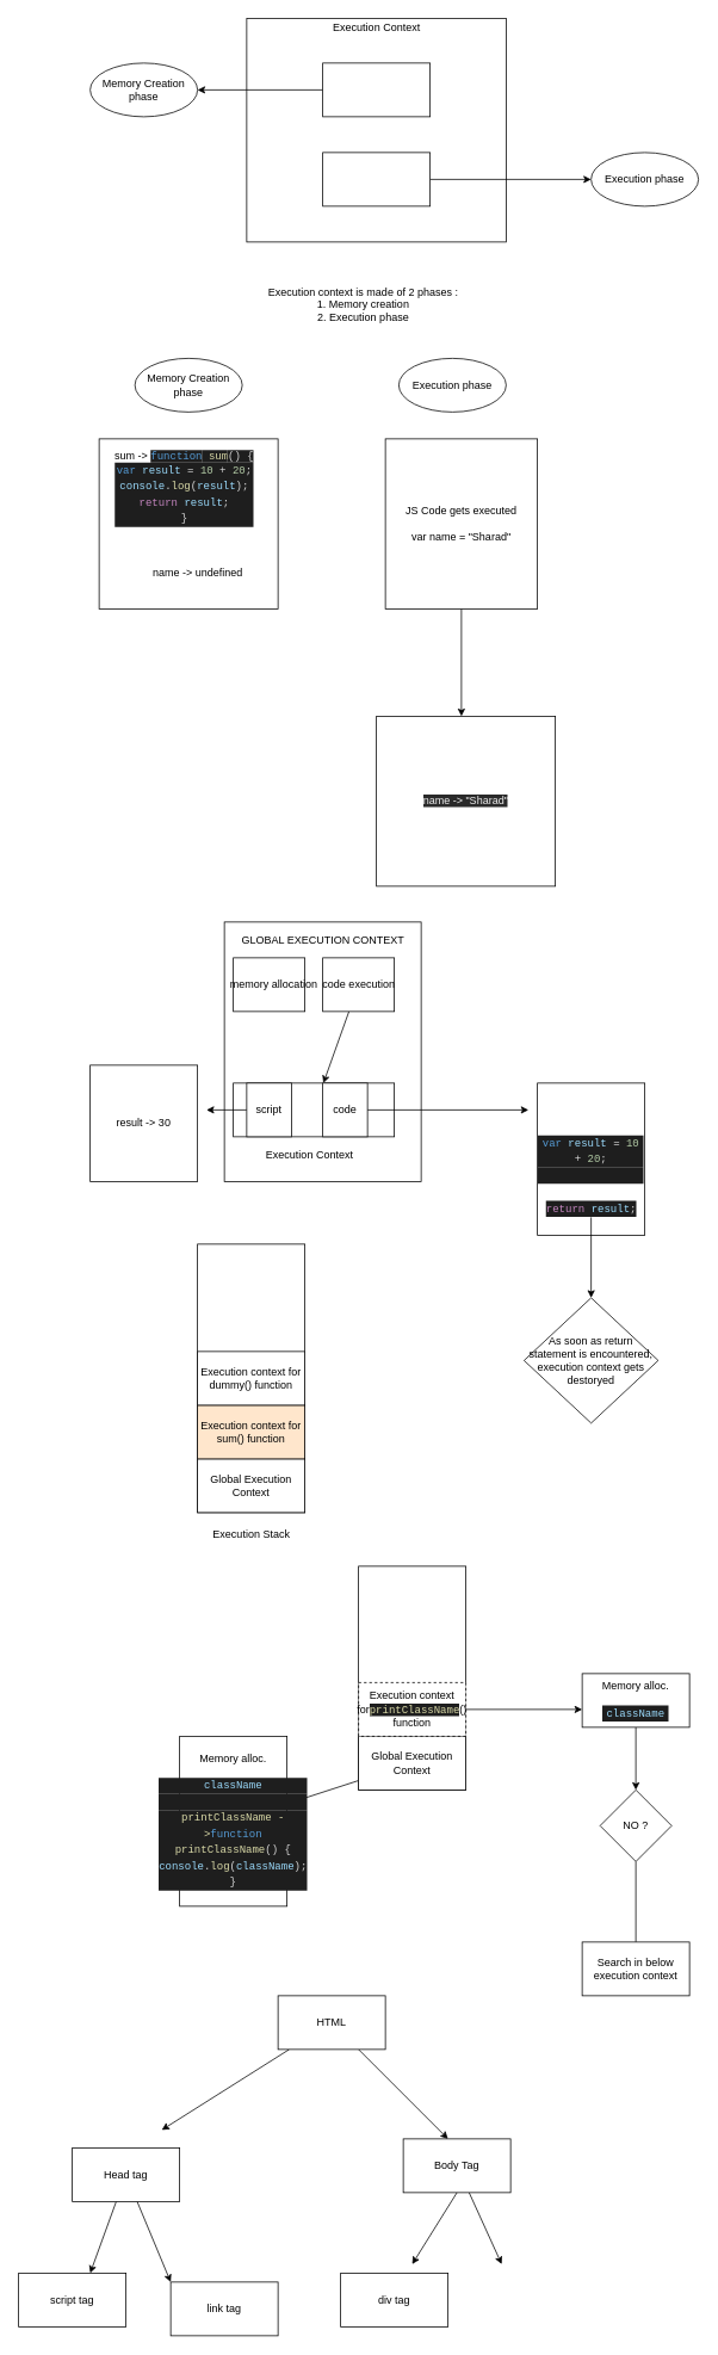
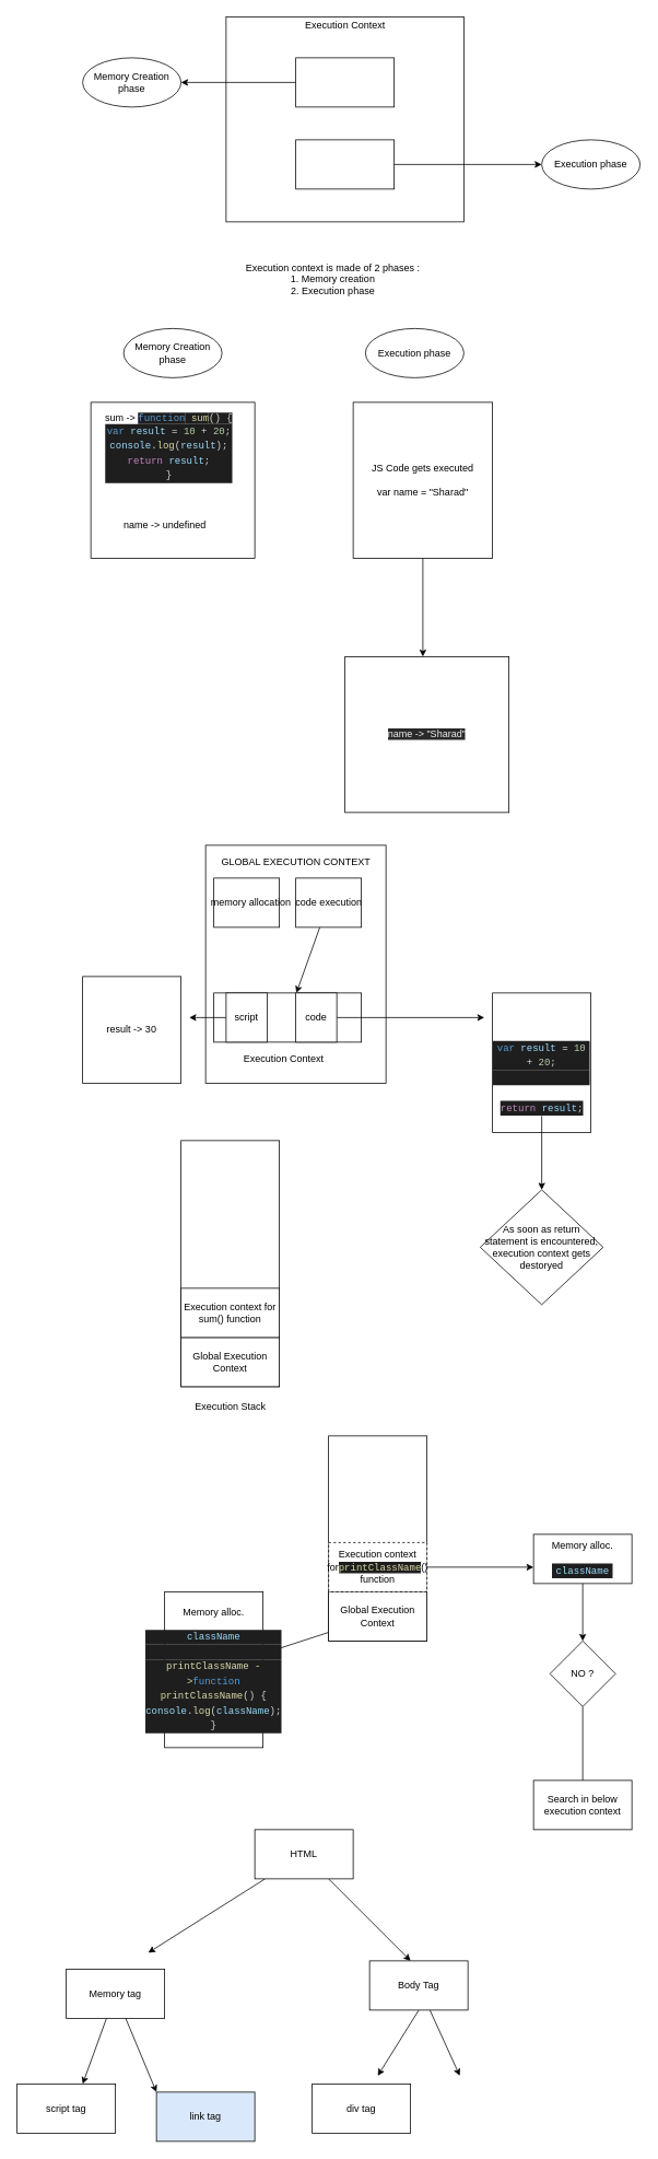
- <mxCell id="14" value="name -&amp;gt; undefined" style="text;html=1;align=center;verticalAlign=middle;resizable=0;points=[];autosize=1;strokeColor=none;fillColor=none;" parent="1" vertex="1"><mxGeometry x="160" y="630" width="120" height="20" as="geometry" /></mxCell>
+ <mxCell id="14" value="name -&amp;gt; undefined" style="text;html=1;align=center;verticalAlign=middle;resizable=0;points=[];autosize=1;strokeColor=none;fillColor=none;" parent="1" vertex="1"><mxGeometry x="140" y="630" width="120" height="20" as="geometry" /></mxCell>
- <mxCell id="41" value="Execution context for dummy() function" style="whiteSpace=wrap;html=1;" parent="1" vertex="1"><mxGeometry x="220" y="1510" width="120" height="60" as="geometry" /></mxCell>
- <mxCell id="40" value="Execution context for sum() function" style="whiteSpace=wrap;html=1;fillColor=#ffe6cc;" parent="1" vertex="1"><mxGeometry x="220" y="1570" width="120" height="60" as="geometry" /></mxCell>
+ <mxCell id="40" value="Execution context for sum() function" style="whiteSpace=wrap;html=1;" parent="1" vertex="1"><mxGeometry x="220" y="1570" width="120" height="60" as="geometry" /></mxCell>
- <mxCell id="58" value="Head tag" style="whiteSpace=wrap;html=1;" vertex="1" parent="1"><mxGeometry x="80" y="2400" width="120" height="60" as="geometry" /></mxCell>
+ <mxCell id="58" value="Memory tag" style="whiteSpace=wrap;html=1;" vertex="1" parent="1"><mxGeometry x="80" y="2400" width="120" height="60" as="geometry" /></mxCell>
- <mxCell id="63" value="link tag" style="whiteSpace=wrap;html=1;" vertex="1" parent="1"><mxGeometry x="190" y="2550" width="120" height="60" as="geometry" /></mxCell>
+ <mxCell id="63" value="link tag" style="whiteSpace=wrap;html=1;fillColor=#dae8fc;" vertex="1" parent="1"><mxGeometry x="190" y="2550" width="120" height="60" as="geometry" /></mxCell>
